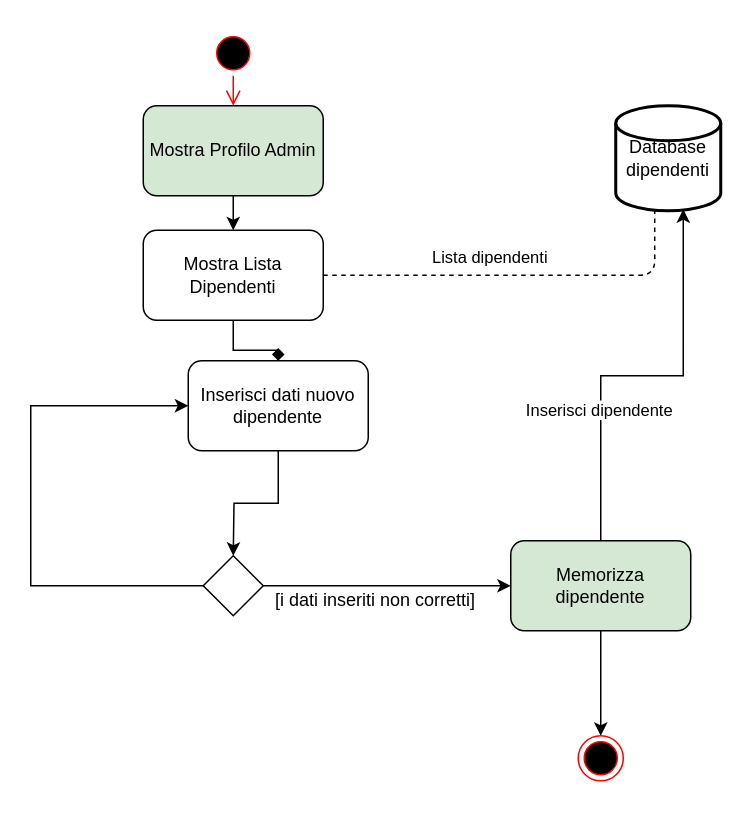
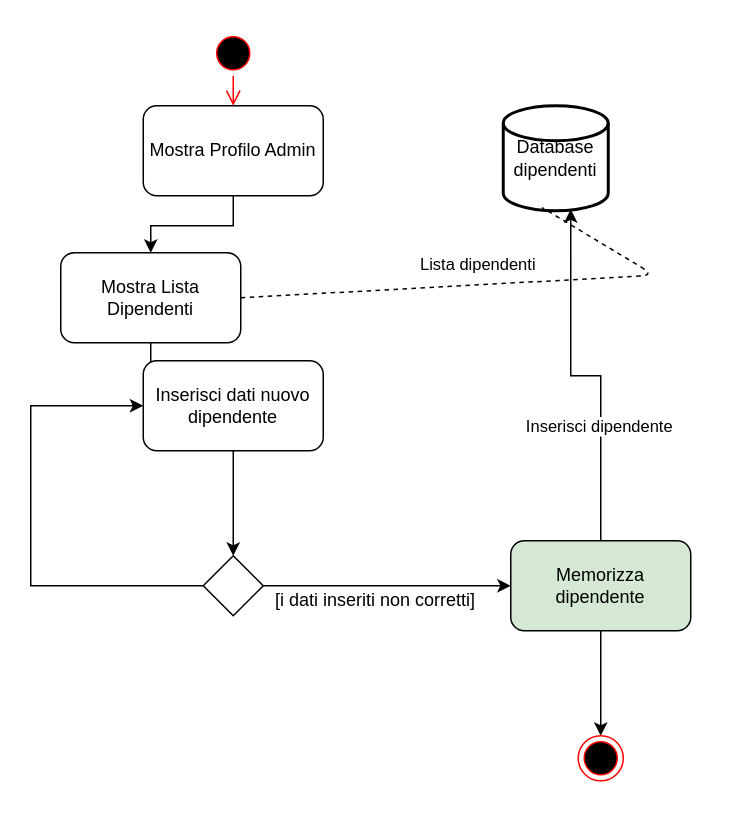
- <mxCell id="5" value="Mostra Profilo Admin" style="rounded=1;whiteSpace=wrap;html=1;fillColor=#d5e8d4;" parent="1" vertex="1"><mxGeometry x="95" y="70" width="120" height="60" as="geometry" /></mxCell>
+ <mxCell id="5" value="Mostra Profilo Admin" style="rounded=1;whiteSpace=wrap;html=1;" parent="1" vertex="1"><mxGeometry x="95" y="70" width="120" height="60" as="geometry" /></mxCell>
- <mxCell id="19" value="Database&lt;br&gt;dipendenti" style="strokeWidth=2;html=1;shape=mxgraph.flowchart.database;whiteSpace=wrap;" vertex="1" parent="1"><mxGeometry x="410" y="70" width="70" height="70" as="geometry" /></mxCell>
+ <mxCell id="19" value="Database&lt;br&gt;dipendenti" style="strokeWidth=2;html=1;shape=mxgraph.flowchart.database;whiteSpace=wrap;" vertex="1" parent="1"><mxGeometry x="335" y="70" width="70" height="70" as="geometry" /></mxCell>
- <mxCell id="7" value="Mostra Lista Dipendenti" style="rounded=1;whiteSpace=wrap;html=1;" parent="1" vertex="1"><mxGeometry x="95" y="153" width="120" height="60" as="geometry" /></mxCell>
+ <mxCell id="7" value="Mostra Lista Dipendenti" style="rounded=1;whiteSpace=wrap;html=1;" parent="1" vertex="1"><mxGeometry x="40" y="168" width="120" height="60" as="geometry" /></mxCell>
- <mxCell id="9" value="Inserisci dati nuovo dipendente" style="rounded=1;whiteSpace=wrap;html=1;" parent="1" vertex="1"><mxGeometry x="125" y="240" width="120" height="60" as="geometry" /></mxCell>
+ <mxCell id="9" value="Inserisci dati nuovo dipendente" style="rounded=1;whiteSpace=wrap;html=1;" parent="1" vertex="1"><mxGeometry x="95" y="240" width="120" height="60" as="geometry" /></mxCell>
